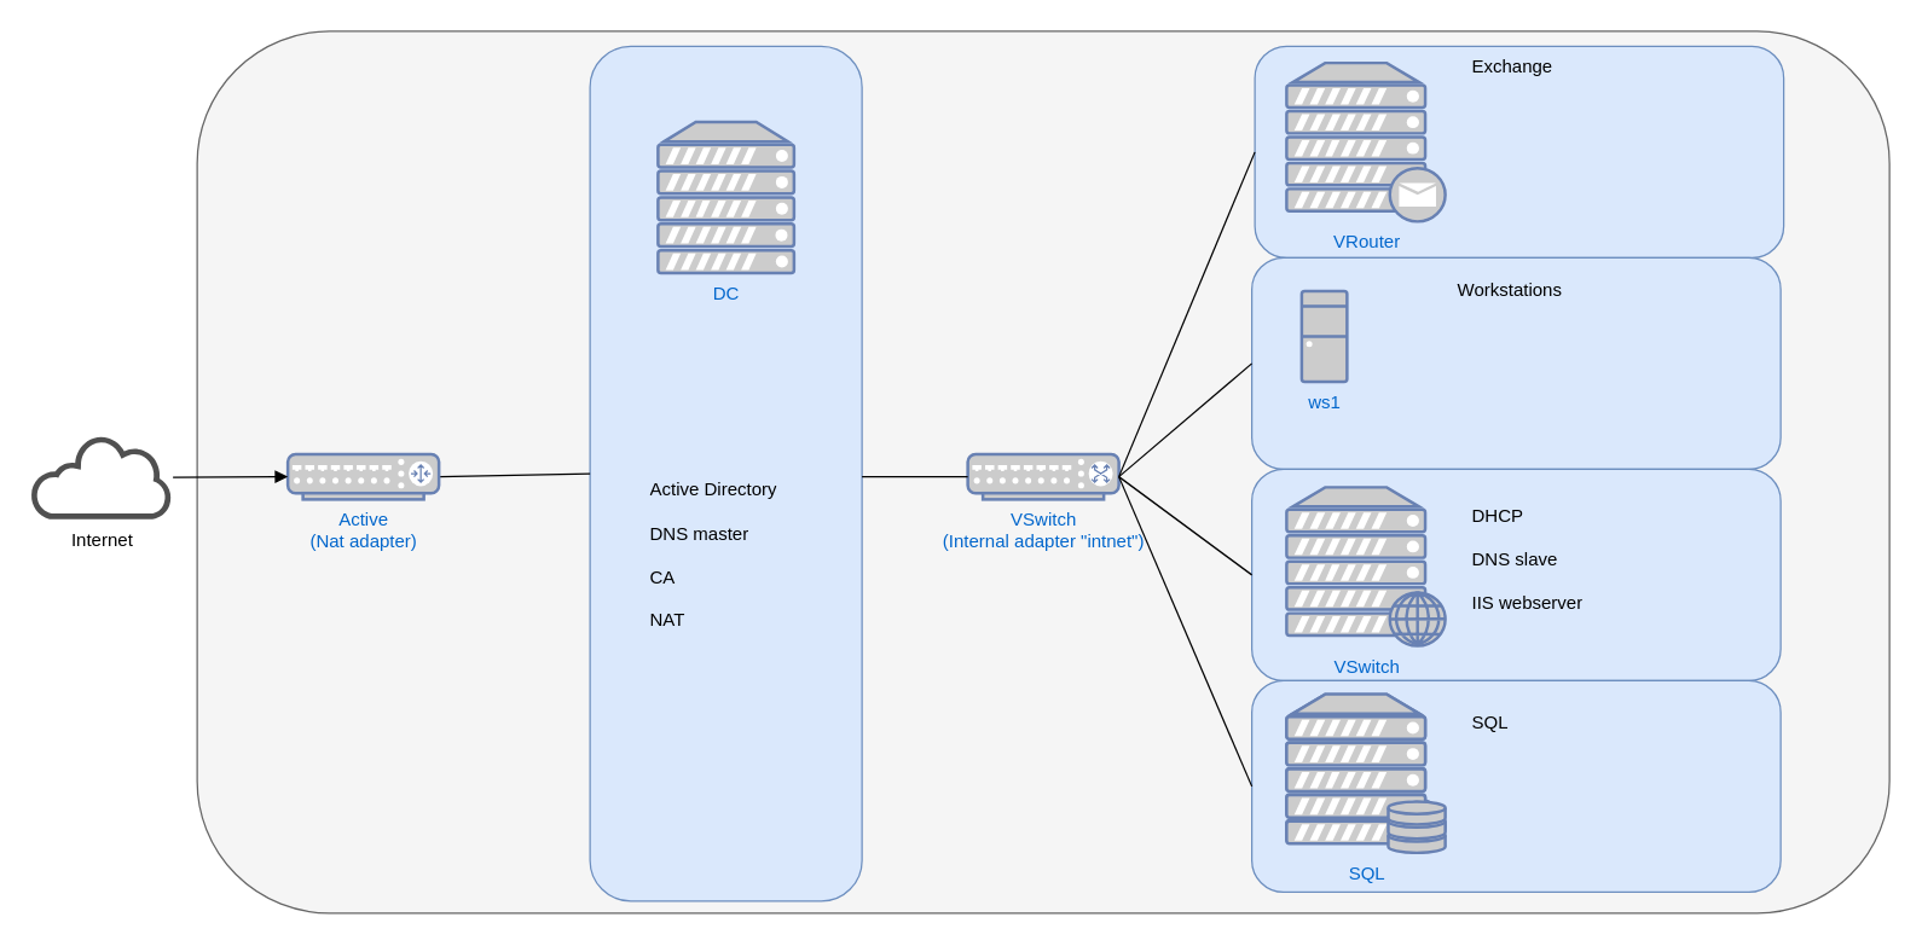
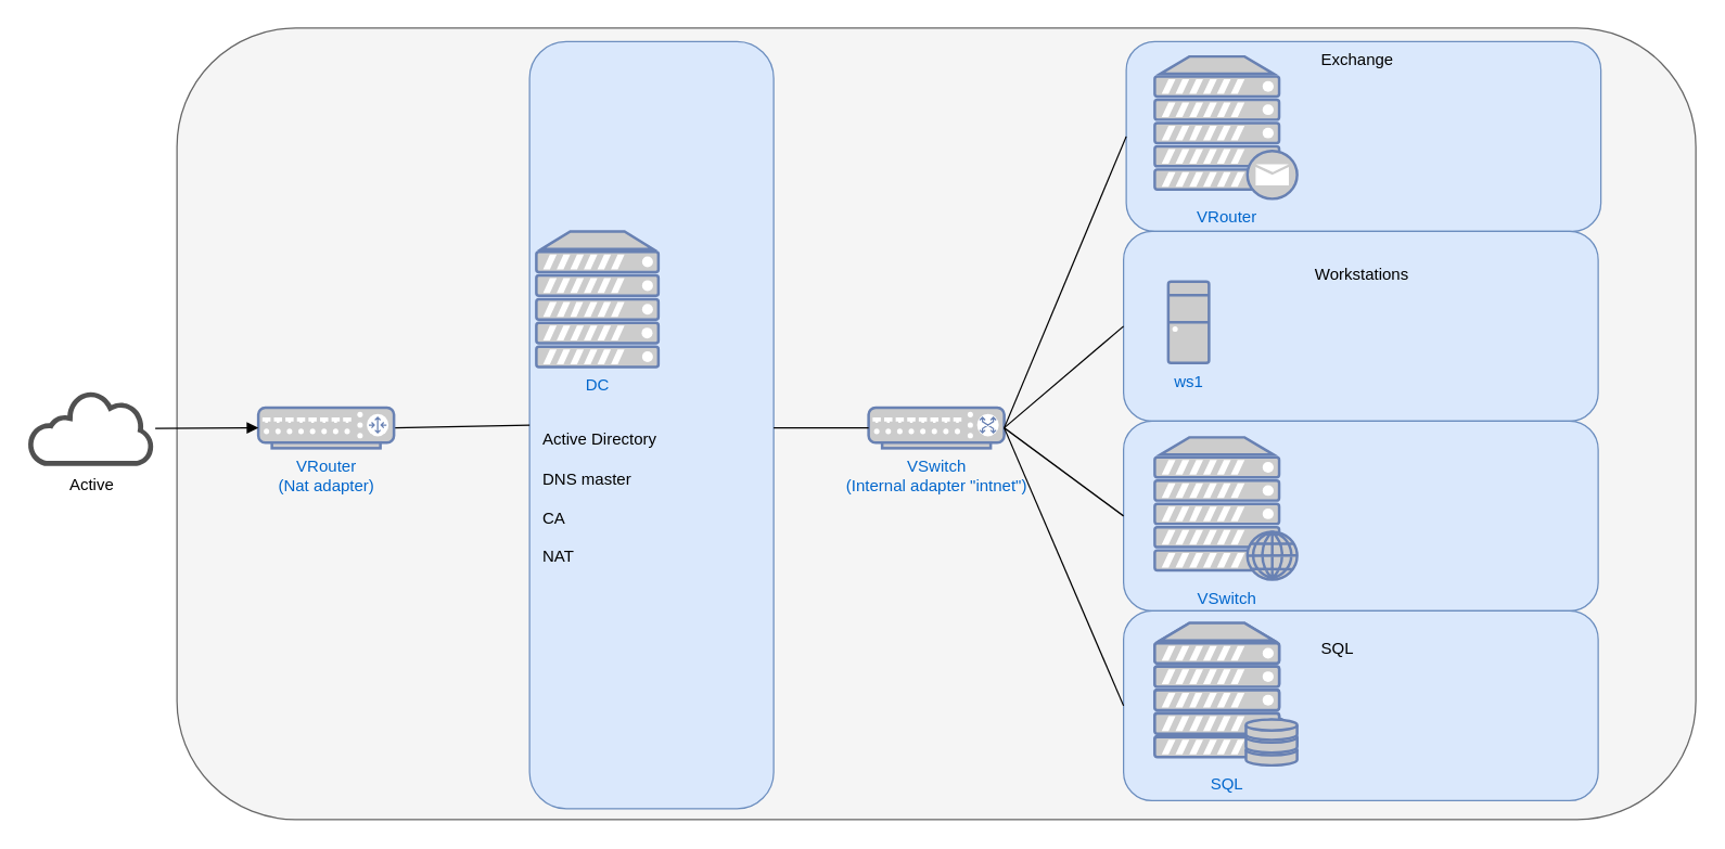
- <mxCell id="7" value="DC" style="fontColor=#0066CC;verticalAlign=top;verticalLabelPosition=bottom;labelPosition=center;align=center;html=1;outlineConnect=0;fillColor=#CCCCCC;strokeColor=#6881B3;gradientColor=none;gradientDirection=north;strokeWidth=2;shape=mxgraph.networks.server;" parent="1" vertex="1"><mxGeometry x="435" y="80" width="90" height="100" as="geometry" /></mxCell>
+ <mxCell id="7" value="DC" style="fontColor=#0066CC;verticalAlign=top;verticalLabelPosition=bottom;labelPosition=center;align=center;html=1;outlineConnect=0;fillColor=#CCCCCC;strokeColor=#6881B3;gradientColor=none;gradientDirection=north;strokeWidth=2;shape=mxgraph.networks.server;" parent="1" vertex="1"><mxGeometry x="395" y="170" width="90" height="100" as="geometry" /></mxCell>
- <mxCell id="17" value="Workstations" style="text;html=1;strokeColor=none;fillColor=none;align=center;verticalAlign=middle;whiteSpace=wrap;rounded=0;fontColor=#000000;" parent="1" vertex="1"><mxGeometry x="969" y="177" width="60" height="30" as="geometry" /></mxCell>
+ <mxCell id="17" value="Workstations" style="text;html=1;strokeColor=none;fillColor=none;align=center;verticalAlign=middle;whiteSpace=wrap;rounded=0;fontColor=#000000;" parent="1" vertex="1"><mxGeometry x="974" y="187" width="60" height="30" as="geometry" /></mxCell>
- <mxCell id="9" value="ws1" style="fontColor=#0066CC;verticalAlign=top;verticalLabelPosition=bottom;labelPosition=center;align=center;html=1;outlineConnect=0;fillColor=#CCCCCC;strokeColor=#6881B3;gradientColor=none;gradientDirection=north;strokeWidth=2;shape=mxgraph.networks.desktop_pc;" parent="1" vertex="1"><mxGeometry x="861" y="192" width="30" height="60" as="geometry" /></mxCell>
+ <mxCell id="9" value="ws1" style="fontColor=#0066CC;verticalAlign=top;verticalLabelPosition=bottom;labelPosition=center;align=center;html=1;outlineConnect=0;fillColor=#CCCCCC;strokeColor=#6881B3;gradientColor=none;gradientDirection=north;strokeWidth=2;shape=mxgraph.networks.desktop_pc;" parent="1" vertex="1"><mxGeometry x="861" y="207" width="30" height="60" as="geometry" /></mxCell>
- <mxCell id="21" value="Active&lt;br&gt;(Nat adapter)" style="fontColor=#0066CC;verticalAlign=top;verticalLabelPosition=bottom;labelPosition=center;align=center;html=1;outlineConnect=0;fillColor=#CCCCCC;strokeColor=#6881B3;gradientColor=none;gradientDirection=north;strokeWidth=2;shape=mxgraph.networks.router;" parent="1" vertex="1"><mxGeometry x="190" y="300" width="100" height="30" as="geometry" /></mxCell>
+ <mxCell id="21" value="VRouter&lt;br&gt;(Nat adapter)" style="fontColor=#0066CC;verticalAlign=top;verticalLabelPosition=bottom;labelPosition=center;align=center;html=1;outlineConnect=0;fillColor=#CCCCCC;strokeColor=#6881B3;gradientColor=none;gradientDirection=north;strokeWidth=2;shape=mxgraph.networks.router;" parent="1" vertex="1"><mxGeometry x="190" y="300" width="100" height="30" as="geometry" /></mxCell>
- <mxCell id="23" value="Internet" style="sketch=0;pointerEvents=1;shadow=0;dashed=0;html=1;strokeColor=none;fillColor=#505050;labelPosition=center;verticalLabelPosition=bottom;outlineConnect=0;verticalAlign=top;align=center;shape=mxgraph.office.clouds.cloud;fontColor=#000000;" parent="1" vertex="1"><mxGeometry x="20" y="288" width="94" height="55" as="geometry" /></mxCell>
+ <mxCell id="23" value="Active" style="sketch=0;pointerEvents=1;shadow=0;dashed=0;html=1;strokeColor=none;fillColor=#505050;labelPosition=center;verticalLabelPosition=bottom;outlineConnect=0;verticalAlign=top;align=center;shape=mxgraph.office.clouds.cloud;fontColor=#000000;" parent="1" vertex="1"><mxGeometry x="20" y="288" width="94" height="55" as="geometry" /></mxCell>
- <mxCell id="16" value="&lt;h1&gt;&lt;span style=&quot;font-size: 12px; font-weight: 400; text-align: center;&quot;&gt;Active Directory&lt;/span&gt;&lt;br style=&quot;font-size: 12px; font-weight: 400; text-align: center;&quot;&gt;&lt;span style=&quot;font-size: 12px; font-weight: 400; text-align: center;&quot;&gt;DNS master&lt;/span&gt;&lt;br style=&quot;font-size: 12px; font-weight: 400; text-align: center;&quot;&gt;&lt;span style=&quot;font-size: 12px; font-weight: 400; text-align: center;&quot;&gt;CA&lt;/span&gt;&lt;br style=&quot;font-size: 12px; font-weight: 400; text-align: center;&quot;&gt;&lt;span style=&quot;font-size: 12px; font-weight: 400; text-align: center;&quot;&gt;NAT&lt;/span&gt;&lt;br&gt;&lt;/h1&gt;" style="text;html=1;strokeColor=none;fillColor=none;spacing=5;spacingTop=-20;whiteSpace=wrap;overflow=hidden;rounded=0;" parent="1" vertex="1"><mxGeometry x="425" y="300" width="110" height="120" as="geometry" /></mxCell>
+ <mxCell id="16" value="&lt;h1&gt;&lt;span style=&quot;font-size: 12px; font-weight: 400; text-align: center;&quot;&gt;Active Directory&lt;/span&gt;&lt;br style=&quot;font-size: 12px; font-weight: 400; text-align: center;&quot;&gt;&lt;span style=&quot;font-size: 12px; font-weight: 400; text-align: center;&quot;&gt;DNS master&lt;/span&gt;&lt;br style=&quot;font-size: 12px; font-weight: 400; text-align: center;&quot;&gt;&lt;span style=&quot;font-size: 12px; font-weight: 400; text-align: center;&quot;&gt;CA&lt;/span&gt;&lt;br style=&quot;font-size: 12px; font-weight: 400; text-align: center;&quot;&gt;&lt;span style=&quot;font-size: 12px; font-weight: 400; text-align: center;&quot;&gt;NAT&lt;/span&gt;&lt;br&gt;&lt;/h1&gt;" style="text;html=1;strokeColor=none;fillColor=none;spacing=5;spacingTop=-20;whiteSpace=wrap;overflow=hidden;rounded=0;" parent="1" vertex="1"><mxGeometry x="395" y="300" width="110" height="120" as="geometry" /></mxCell>
- <mxCell id="19" value="&lt;h1&gt;&lt;span style=&quot;font-size: 12px; font-weight: 400; text-align: center;&quot;&gt;DHCP&lt;/span&gt;&lt;br style=&quot;font-size: 12px; font-weight: 400; text-align: center;&quot;&gt;&lt;span style=&quot;font-size: 12px; font-weight: 400; text-align: center;&quot;&gt;DNS slave&lt;/span&gt;&lt;br style=&quot;font-size: 12px; font-weight: 400; text-align: center;&quot;&gt;&lt;span style=&quot;font-size: 12px; font-weight: 400; text-align: center;&quot;&gt;IIS webserver&lt;/span&gt;&lt;br&gt;&lt;/h1&gt;" style="text;html=1;strokeColor=none;fillColor=none;spacing=5;spacingTop=-20;whiteSpace=wrap;overflow=hidden;rounded=0;" parent="1" vertex="1"><mxGeometry x="969" y="317" width="110" height="120" as="geometry" /></mxCell>
